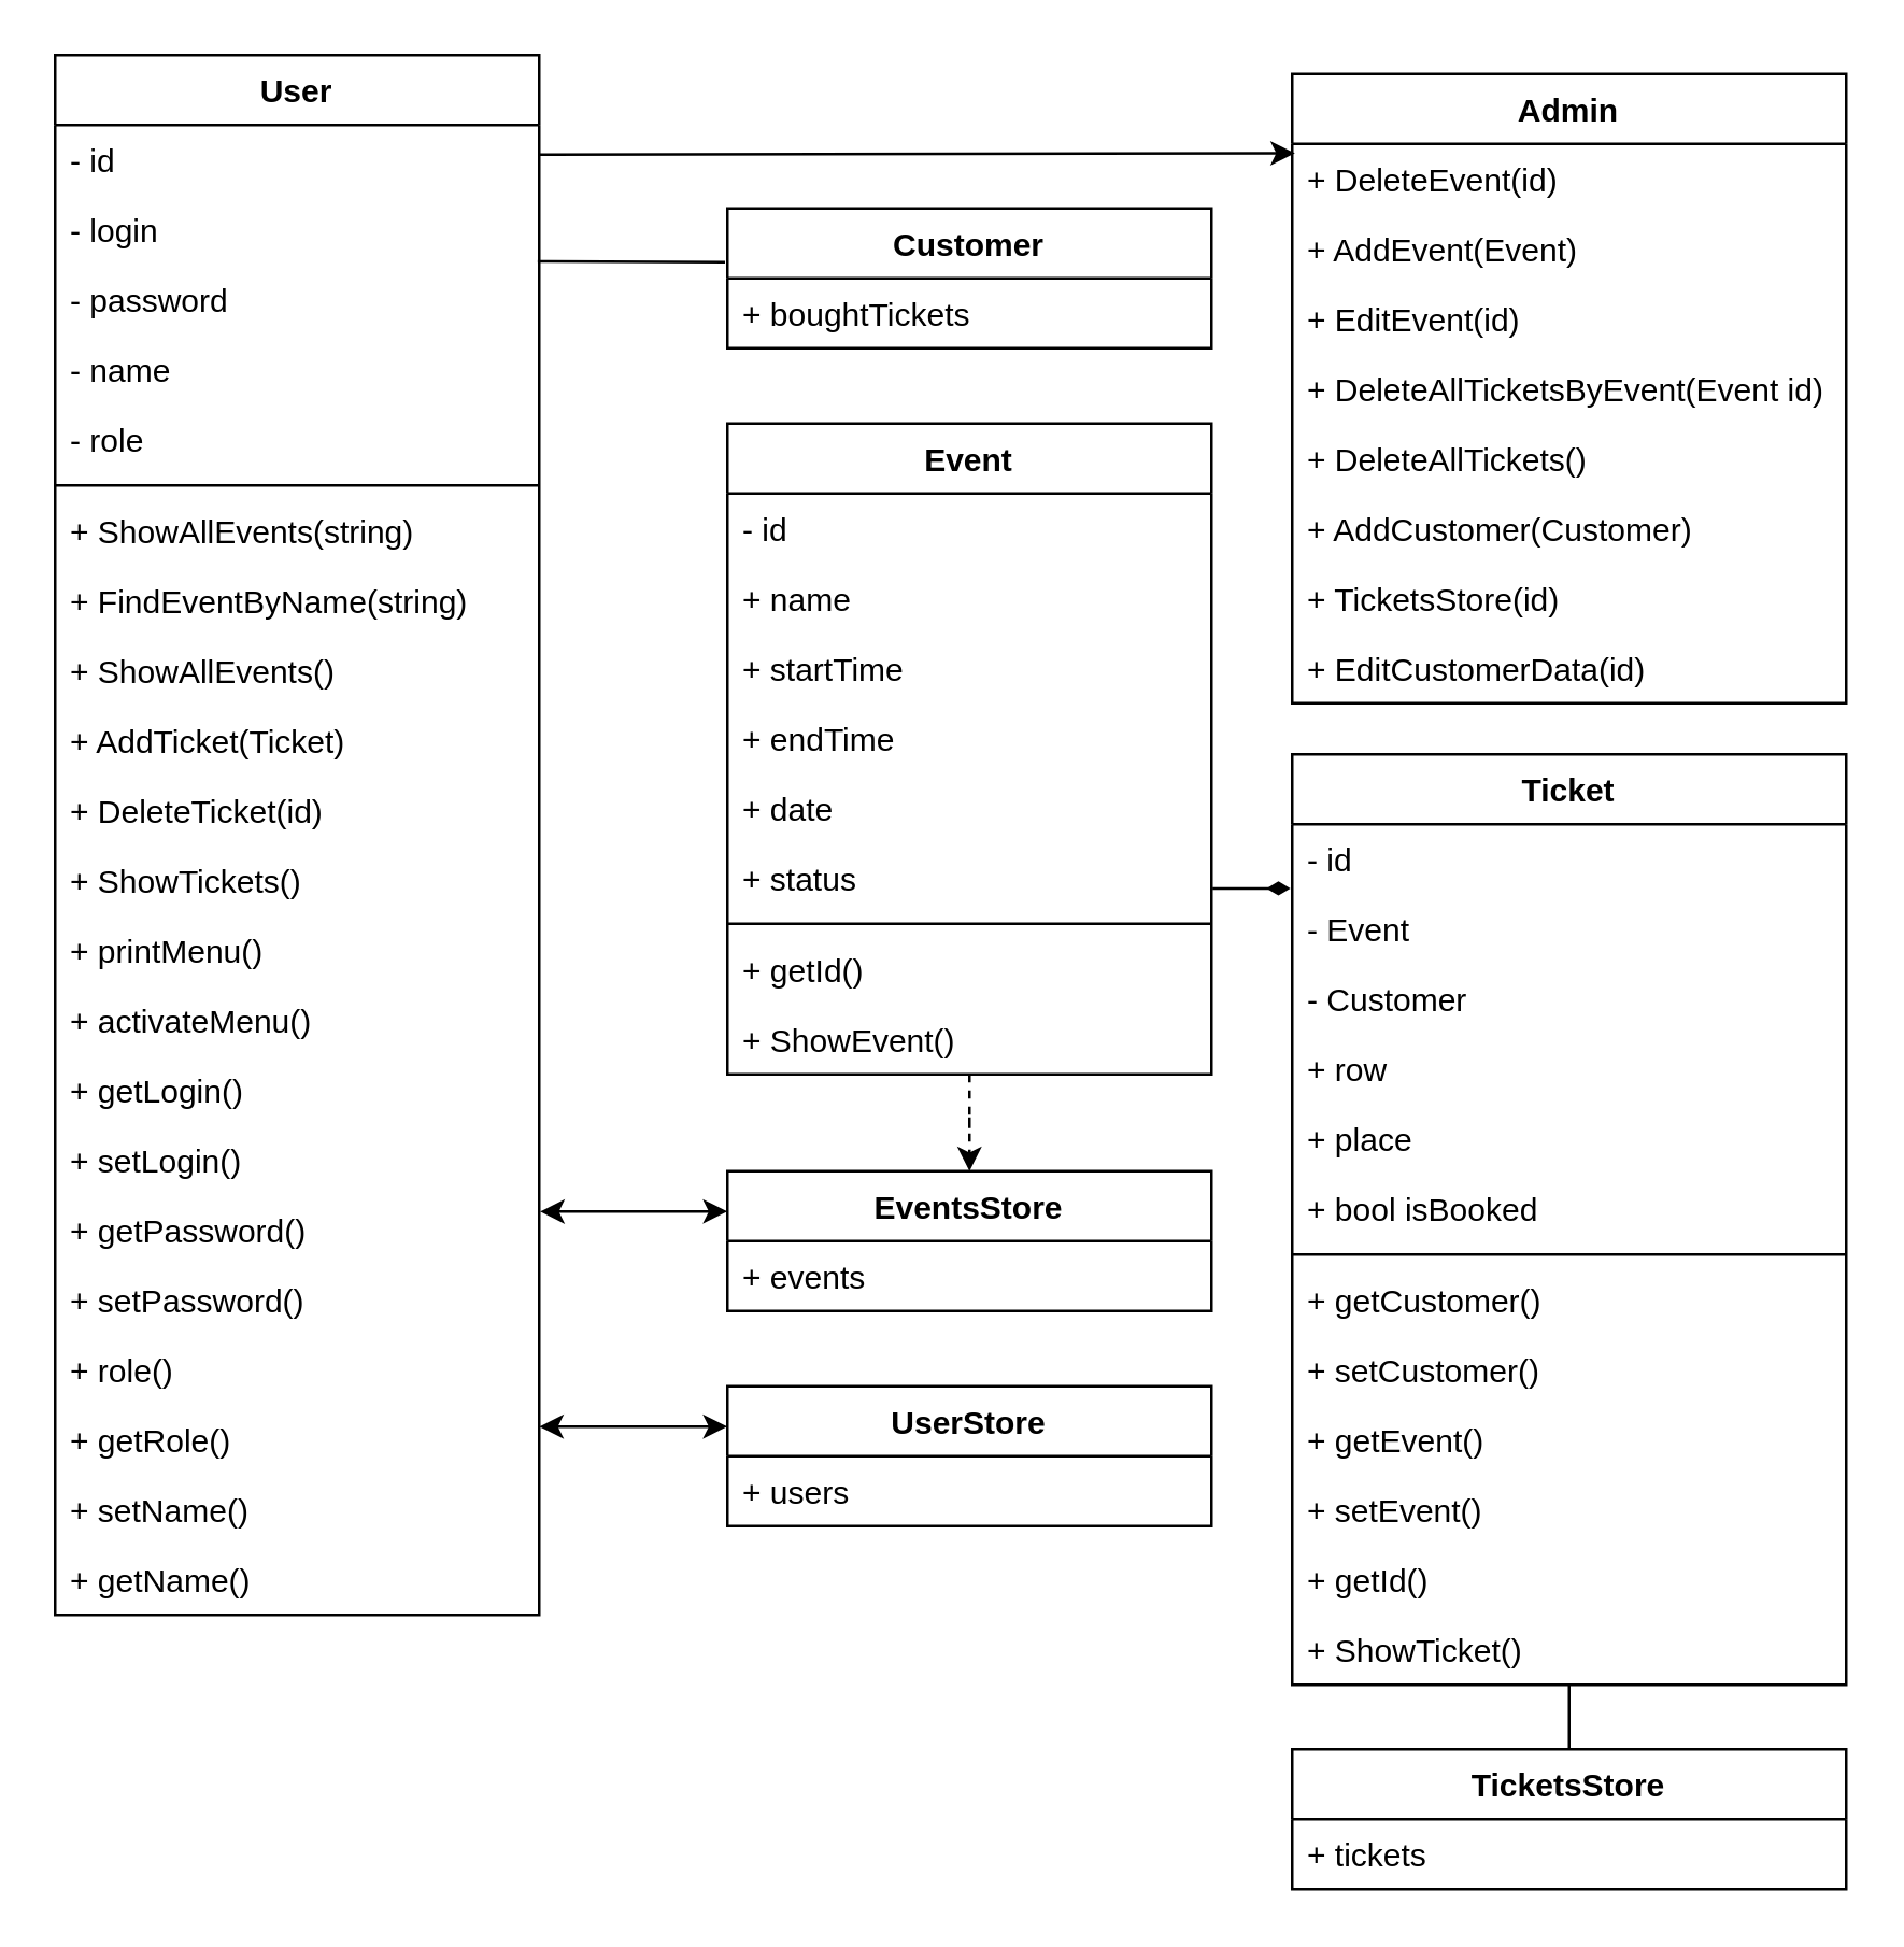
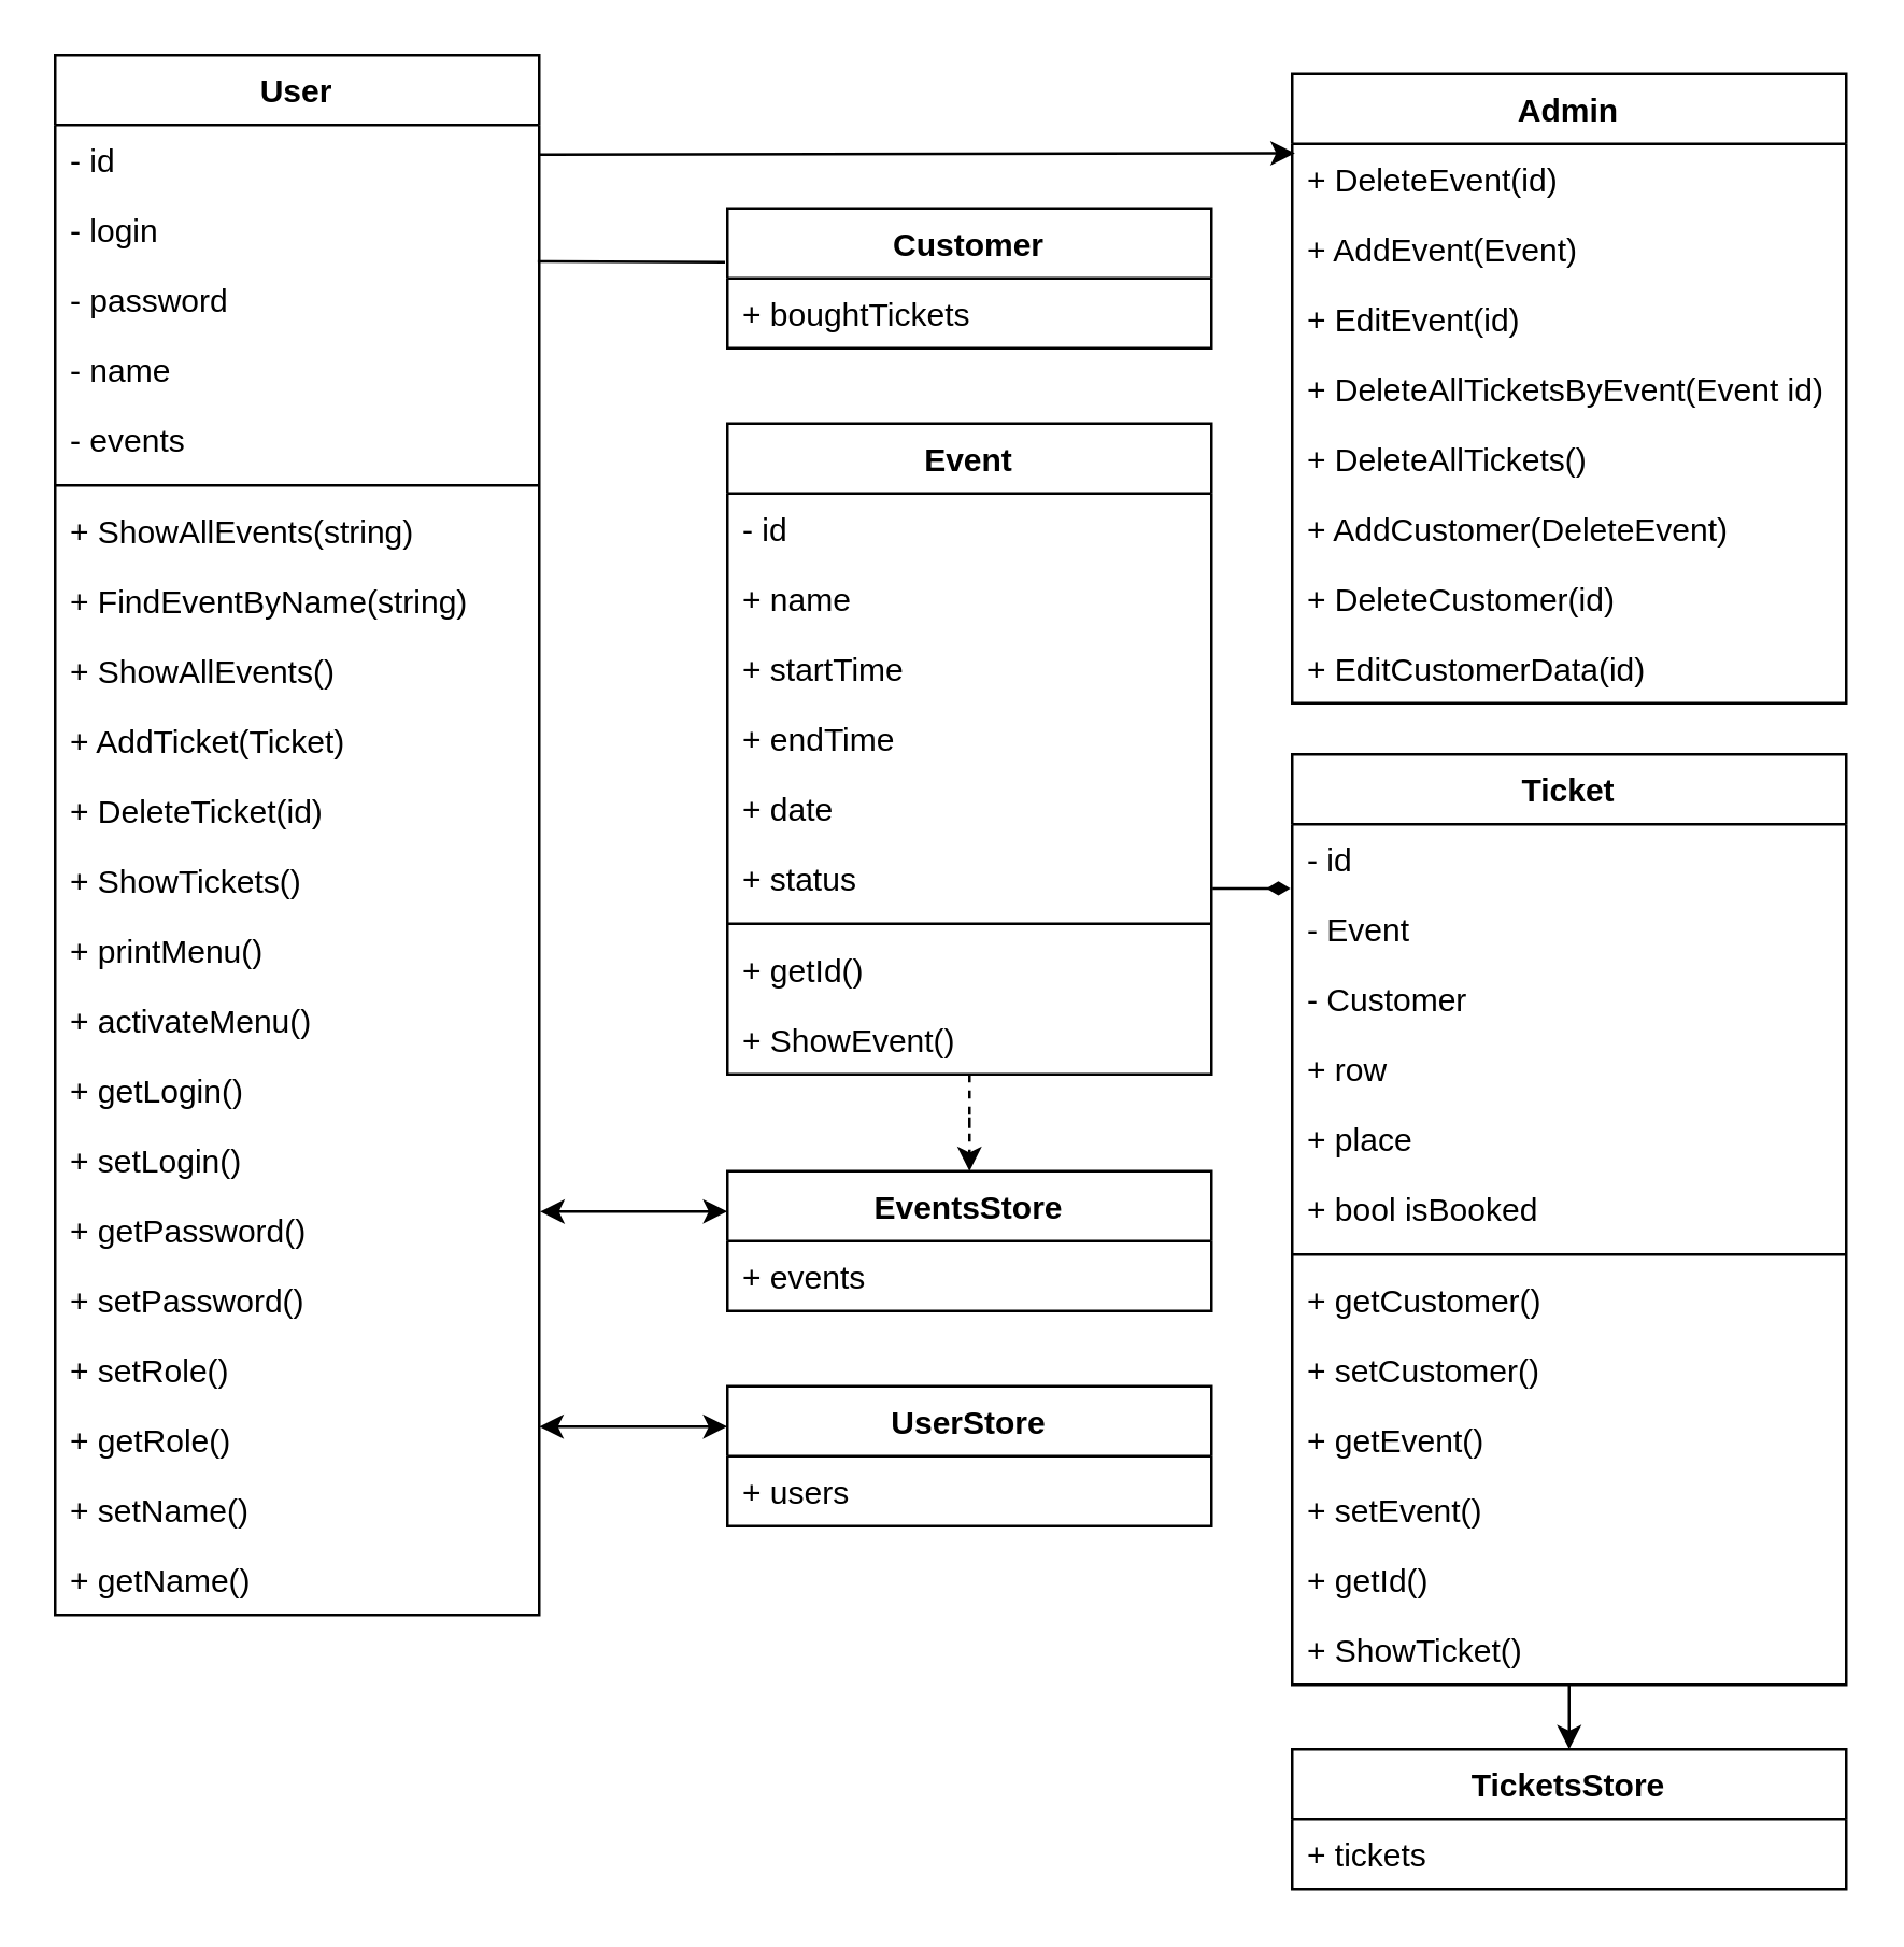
- <mxCell id="35" value="- role" style="text;strokeColor=none;fillColor=none;align=left;verticalAlign=top;spacingLeft=4;spacingRight=4;overflow=hidden;rotatable=0;points=[[0,0.5],[1,0.5]];portConstraint=eastwest;" parent="30" vertex="1"><mxGeometry y="130" width="180" height="26" as="geometry" /></mxCell>
+ <mxCell id="35" value="- events" style="text;strokeColor=none;fillColor=none;align=left;verticalAlign=top;spacingLeft=4;spacingRight=4;overflow=hidden;rotatable=0;points=[[0,0.5],[1,0.5]];portConstraint=eastwest;" parent="30" vertex="1"><mxGeometry y="130" width="180" height="26" as="geometry" /></mxCell>
- <mxCell id="8" value="+ AddCustomer(Customer)" style="text;strokeColor=none;fillColor=none;align=left;verticalAlign=top;spacingLeft=4;spacingRight=4;overflow=hidden;rotatable=0;points=[[0,0.5],[1,0.5]];portConstraint=eastwest;" parent="2" vertex="1"><mxGeometry y="156" width="206" height="26" as="geometry" /></mxCell>
+ <mxCell id="8" value="+ AddCustomer(DeleteEvent)" style="text;strokeColor=none;fillColor=none;align=left;verticalAlign=top;spacingLeft=4;spacingRight=4;overflow=hidden;rotatable=0;points=[[0,0.5],[1,0.5]];portConstraint=eastwest;" parent="2" vertex="1"><mxGeometry y="156" width="206" height="26" as="geometry" /></mxCell>
- <mxCell id="9" value="+ TicketsStore(id)" style="text;strokeColor=none;fillColor=none;align=left;verticalAlign=top;spacingLeft=4;spacingRight=4;overflow=hidden;rotatable=0;points=[[0,0.5],[1,0.5]];portConstraint=eastwest;" parent="2" vertex="1"><mxGeometry y="182" width="206" height="26" as="geometry" /></mxCell>
+ <mxCell id="9" value="+ DeleteCustomer(id)" style="text;strokeColor=none;fillColor=none;align=left;verticalAlign=top;spacingLeft=4;spacingRight=4;overflow=hidden;rotatable=0;points=[[0,0.5],[1,0.5]];portConstraint=eastwest;" parent="2" vertex="1"><mxGeometry y="182" width="206" height="26" as="geometry" /></mxCell>
- <mxCell id="49" value="+ role()" style="text;strokeColor=none;fillColor=none;align=left;verticalAlign=top;spacingLeft=4;spacingRight=4;overflow=hidden;rotatable=0;points=[[0,0.5],[1,0.5]];portConstraint=eastwest;" parent="30" vertex="1"><mxGeometry y="476" width="180" height="26" as="geometry" /></mxCell>
+ <mxCell id="49" value="+ setRole()" style="text;strokeColor=none;fillColor=none;align=left;verticalAlign=top;spacingLeft=4;spacingRight=4;overflow=hidden;rotatable=0;points=[[0,0.5],[1,0.5]];portConstraint=eastwest;" parent="30" vertex="1"><mxGeometry y="476" width="180" height="26" as="geometry" /></mxCell>
- <mxCell id="13" style="edgeStyle=orthogonalEdgeStyle;rounded=0;orthogonalLoop=1;jettySize=auto;html=1;entryX=0.5;entryY=0;entryDx=0;entryDy=0;endArrow=none;" parent="1" source="14" target="66" edge="1"><mxGeometry relative="1" as="geometry" /></mxCell>
+ <mxCell id="13" style="edgeStyle=orthogonalEdgeStyle;rounded=0;orthogonalLoop=1;jettySize=auto;html=1;entryX=0.5;entryY=0;entryDx=0;entryDy=0;" parent="1" source="14" target="66" edge="1"><mxGeometry relative="1" as="geometry" /></mxCell>
